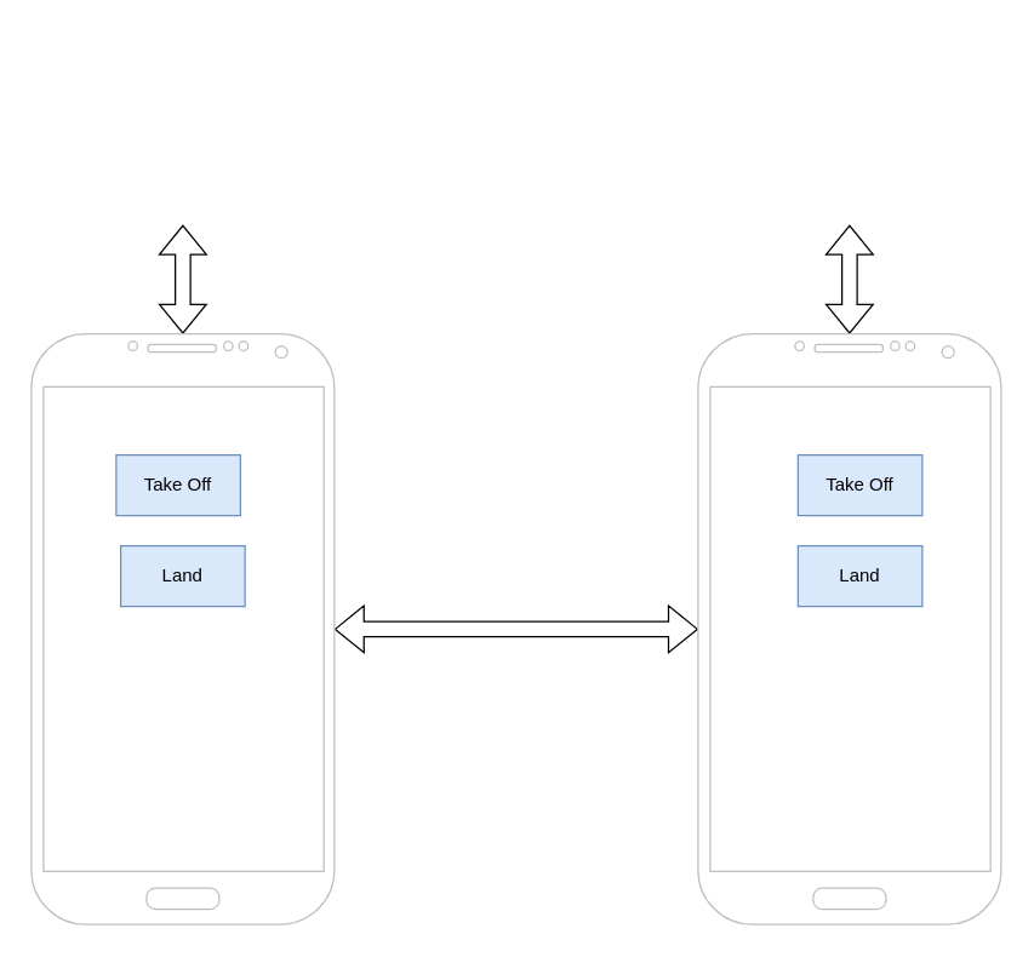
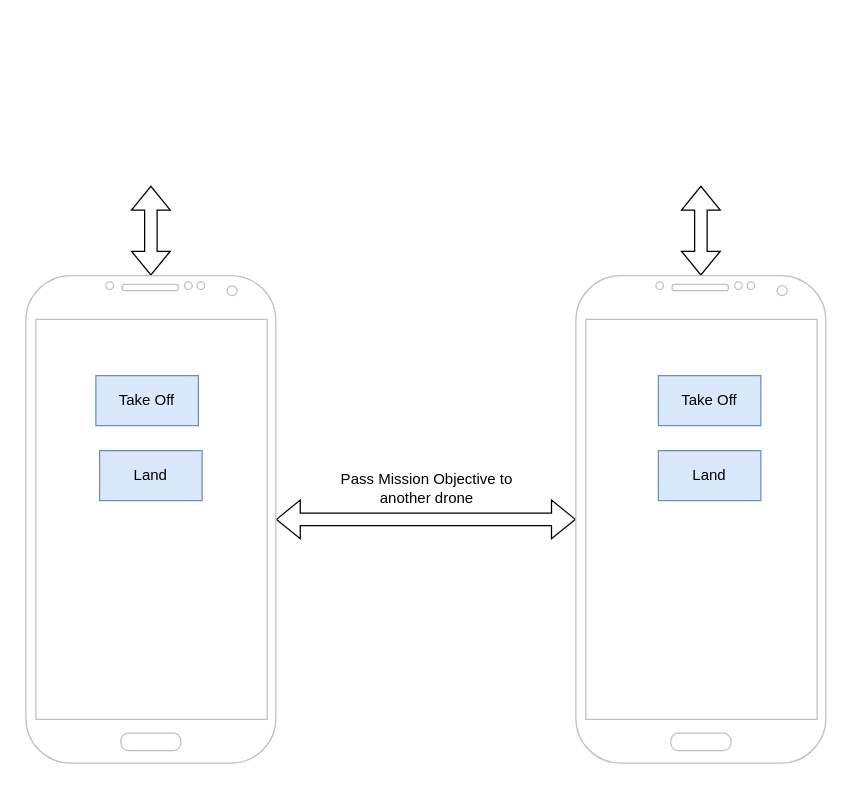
+ <mxCell id="13" value="Pass Mission Objective to another drone" style="text;html=1;strokeColor=none;fillColor=none;align=center;verticalAlign=middle;whiteSpace=wrap;rounded=0;" vertex="1" parent="1"><mxGeometry x="266" y="380" width="150" height="20" as="geometry" /></mxCell>
